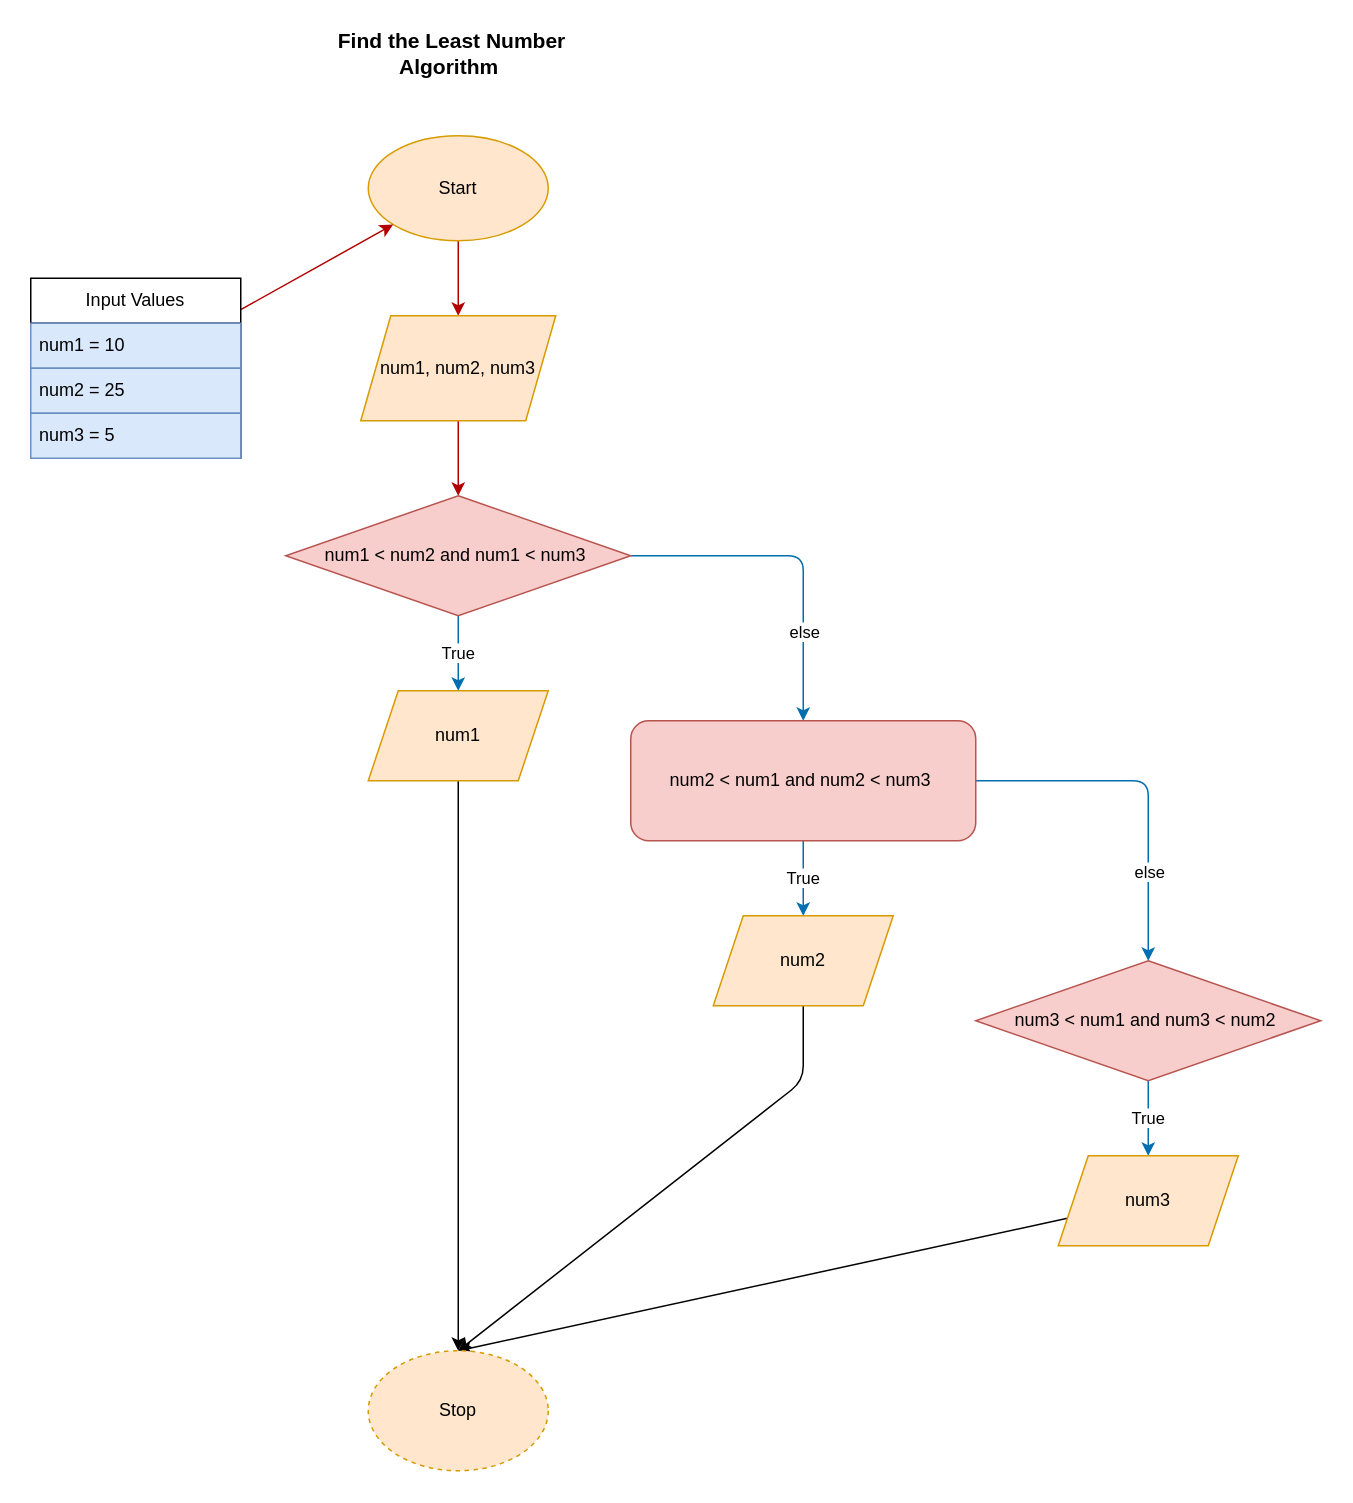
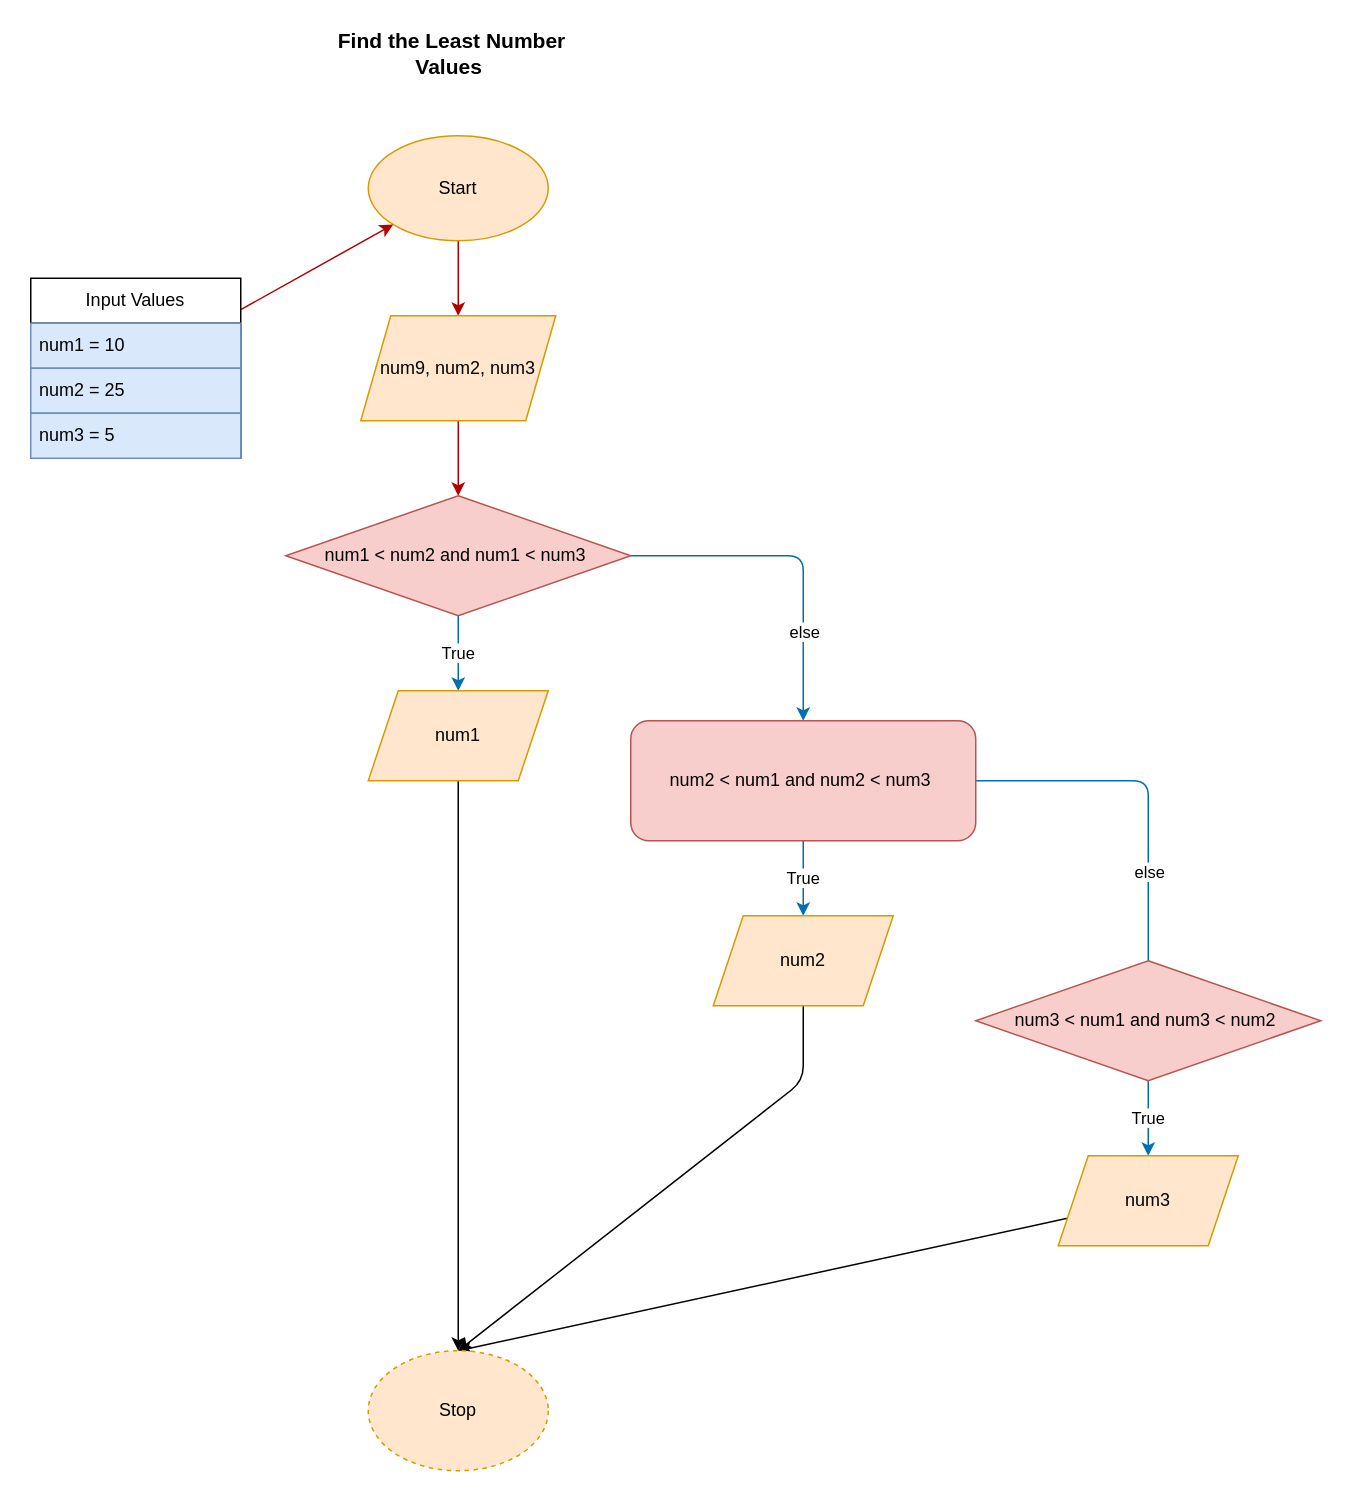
- <mxCell id="28" value="&lt;font style=&quot;color: light-dark(rgb(0, 0, 0), rgb(204, 255, 230));&quot;&gt;Find the Least Number Algorithm&amp;nbsp;&lt;/font&gt;" style="text;html=1;align=center;verticalAlign=middle;whiteSpace=wrap;rounded=0;fontStyle=1;fontSize=14;fontColor=light-dark(#000000,#A8A8FF);" vertex="1" parent="1"><mxGeometry x="221" y="20" width="160" height="30" as="geometry" /></mxCell>
+ <mxCell id="28" value="&lt;font style=&quot;color: light-dark(rgb(0, 0, 0), rgb(204, 255, 230));&quot;&gt;Find the Least Number Values&amp;nbsp;&lt;/font&gt;" style="text;html=1;align=center;verticalAlign=middle;whiteSpace=wrap;rounded=0;fontStyle=1;fontSize=14;fontColor=light-dark(#000000,#A8A8FF);" vertex="1" parent="1"><mxGeometry x="221" y="20" width="160" height="30" as="geometry" /></mxCell>
- <mxCell id="5" value="num1, num2, num3" style="shape=parallelogram;perimeter=parallelogramPerimeter;whiteSpace=wrap;html=1;fixedSize=1;fillColor=#ffe6cc;strokeColor=#d79b00;" vertex="1" parent="1"><mxGeometry x="240" y="210" width="130" height="70" as="geometry" /></mxCell>
+ <mxCell id="5" value="num9, num2, num3" style="shape=parallelogram;perimeter=parallelogramPerimeter;whiteSpace=wrap;html=1;fixedSize=1;fillColor=#ffe6cc;strokeColor=#d79b00;" vertex="1" parent="1"><mxGeometry x="240" y="210" width="130" height="70" as="geometry" /></mxCell>
- <mxCell id="18" style="edgeStyle=none;html=1;exitX=1;exitY=0.5;exitDx=0;exitDy=0;entryX=0.5;entryY=0;entryDx=0;entryDy=0;fillColor=#1ba1e2;strokeColor=light-dark(#006EAF,#CCFFE6);" edge="1" parent="1" source="20" target="24"><mxGeometry relative="1" as="geometry"><Array as="points"><mxPoint x="765" y="520" /></Array></mxGeometry></mxCell>
+ <mxCell id="18" style="edgeStyle=none;html=1;exitX=1;exitY=0.5;exitDx=0;exitDy=0;entryX=0.5;entryY=0;entryDx=0;entryDy=0;fillColor=#1ba1e2;strokeColor=light-dark(#006EAF,#CCFFE6);endArrow=none;" edge="1" parent="1" source="20" target="24"><mxGeometry relative="1" as="geometry"><Array as="points"><mxPoint x="765" y="520" /></Array></mxGeometry></mxCell>
